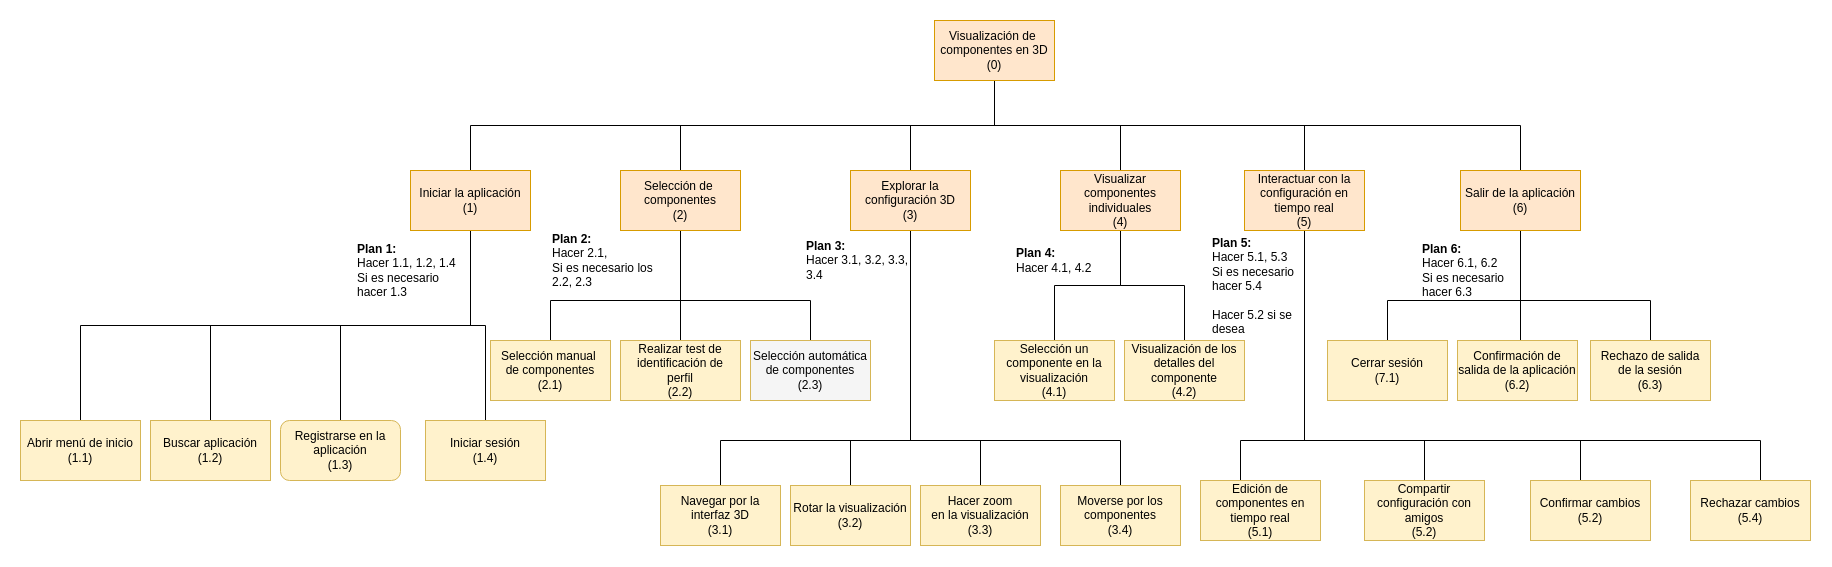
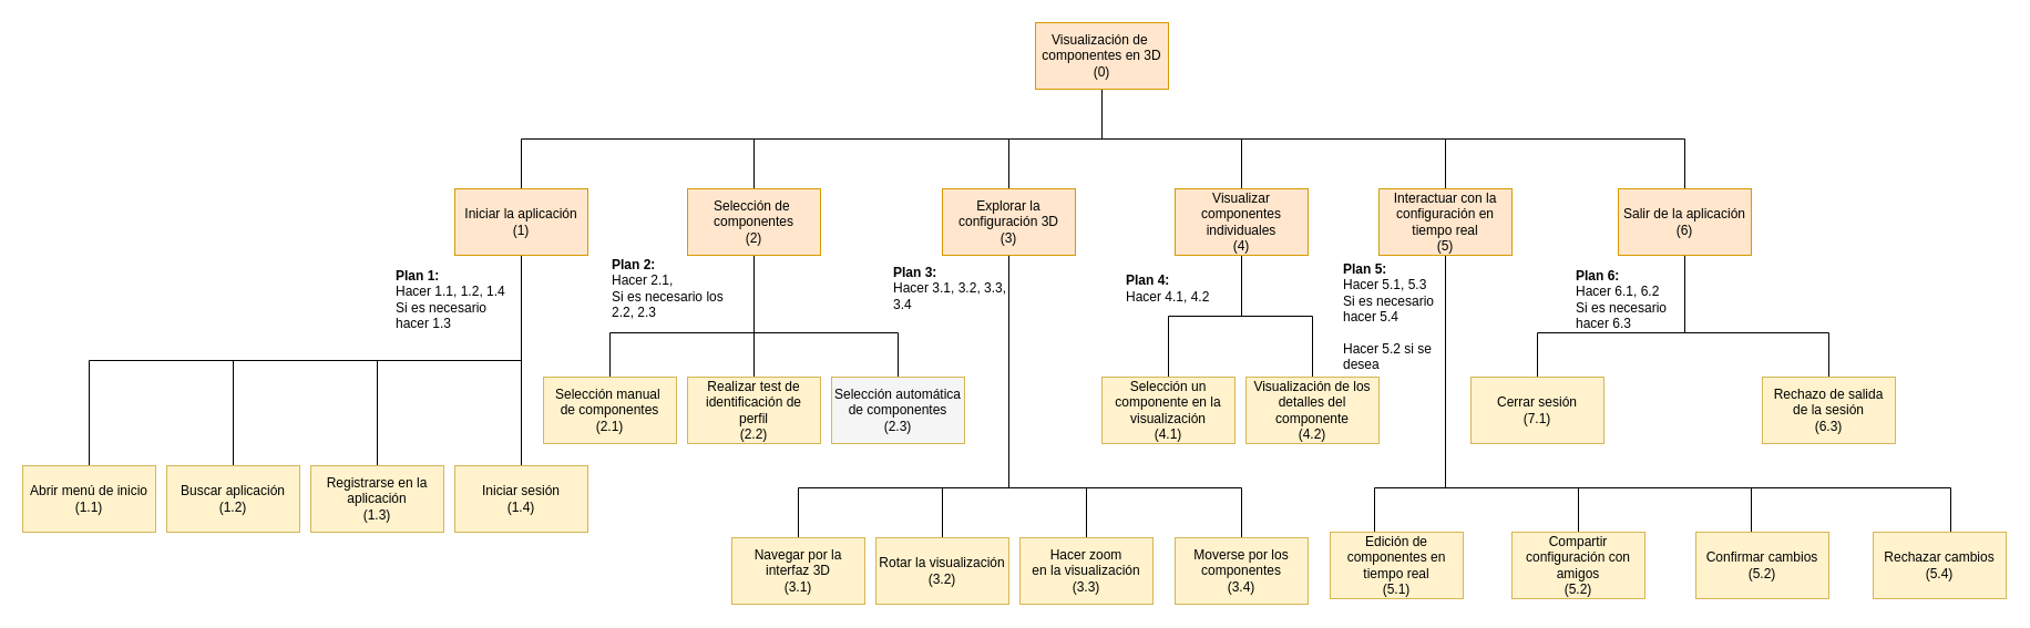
- <mxCell id="28" style="edgeStyle=orthogonalEdgeStyle;rounded=0;orthogonalLoop=1;jettySize=auto;html=1;exitX=0.5;exitY=1;exitDx=0;exitDy=0;endArrow=none;endFill=0;" edge="1" parent="1" source="30" target="57"><mxGeometry relative="1" as="geometry"><Array as="points"><mxPoint x="1520" y="280" /><mxPoint x="1520" y="280" /></Array></mxGeometry></mxCell>
- <mxCell id="57" value="Confirmación de salida de la aplicación&lt;br&gt;(6.2)" style="rounded=0;whiteSpace=wrap;html=1;fillColor=#fff2cc;strokeColor=#d6b656;" vertex="1" parent="1"><mxGeometry x="1457" y="340" width="120" height="60" as="geometry" /></mxCell>
- <mxCell id="37" value="Registrarse en la&lt;br&gt;aplicación&lt;br&gt;(1.3)" style="whiteSpace=wrap;html=1;fillColor=#fff2cc;strokeColor=#d6b656;rounded=1;" vertex="1" parent="1"><mxGeometry x="280" y="420" width="120" height="60" as="geometry" /></mxCell>
+ <mxCell id="37" value="Registrarse en la&lt;br&gt;aplicación&lt;br&gt;(1.3)" style="rounded=0;whiteSpace=wrap;html=1;fillColor=#fff2cc;strokeColor=#d6b656;" vertex="1" parent="1"><mxGeometry x="280" y="420" width="120" height="60" as="geometry" /></mxCell>
- <mxCell id="38" value="Iniciar sesión&lt;br&gt;(1.4)" style="rounded=0;whiteSpace=wrap;html=1;fillColor=#fff2cc;strokeColor=#d6b656;" vertex="1" parent="1"><mxGeometry x="425" y="420" width="120" height="60" as="geometry" /></mxCell>
+ <mxCell id="38" value="Iniciar sesión&lt;br&gt;(1.4)" style="rounded=0;whiteSpace=wrap;html=1;fillColor=#fff2cc;strokeColor=#d6b656;" vertex="1" parent="1"><mxGeometry x="410" y="420" width="120" height="60" as="geometry" /></mxCell>
